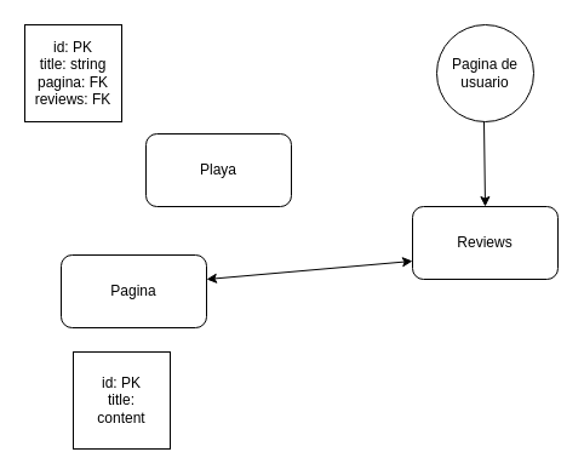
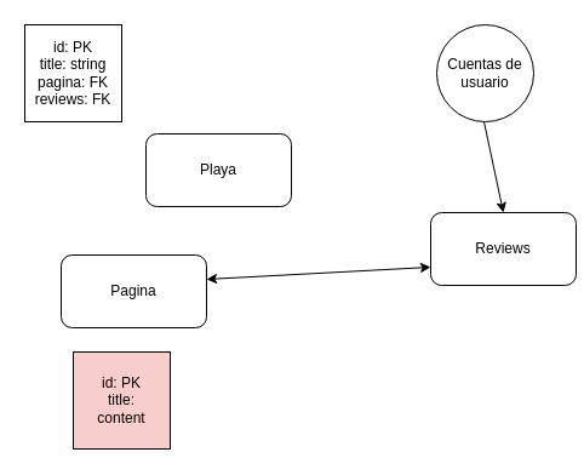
- <mxCell id="6" value="Pagina de usuario" style="ellipse;whiteSpace=wrap;html=1;aspect=fixed;" vertex="1" parent="1"><mxGeometry x="360" y="20" width="80" height="80" as="geometry" /></mxCell>
+ <mxCell id="6" value="Cuentas de usuario" style="ellipse;whiteSpace=wrap;html=1;aspect=fixed;" vertex="1" parent="1"><mxGeometry x="360" y="20" width="80" height="80" as="geometry" /></mxCell>
- <mxCell id="4" value="Reviews" style="rounded=1;whiteSpace=wrap;html=1;" vertex="1" parent="1"><mxGeometry x="340" y="170" width="120" height="60" as="geometry" /></mxCell>
+ <mxCell id="4" value="Reviews" style="rounded=1;whiteSpace=wrap;html=1;" vertex="1" parent="1"><mxGeometry x="355" y="175" width="120" height="60" as="geometry" /></mxCell>
- <mxCell id="9" value="id: PK&lt;div&gt;title:&lt;/div&gt;&lt;div&gt;content&lt;/div&gt;" style="whiteSpace=wrap;html=1;aspect=fixed;" vertex="1" parent="1"><mxGeometry x="60" y="290" width="80" height="80" as="geometry" /></mxCell>
+ <mxCell id="9" value="id: PK&lt;div&gt;title:&lt;/div&gt;&lt;div&gt;content&lt;/div&gt;" style="whiteSpace=wrap;html=1;aspect=fixed;fillColor=#f8cecc;" vertex="1" parent="1"><mxGeometry x="60" y="290" width="80" height="80" as="geometry" /></mxCell>
